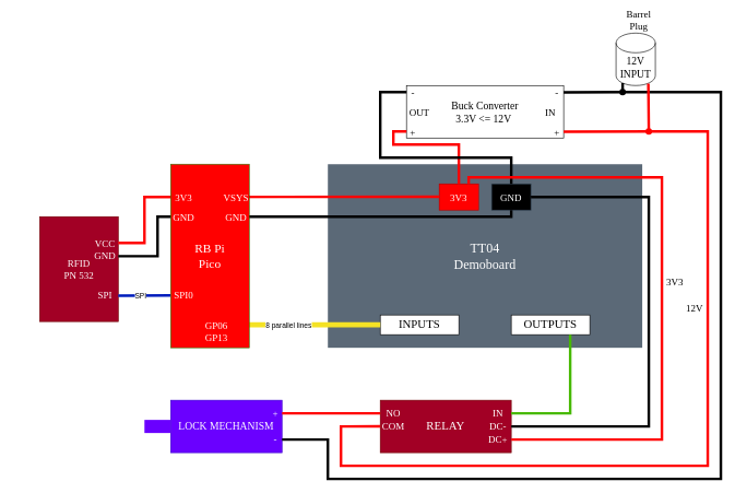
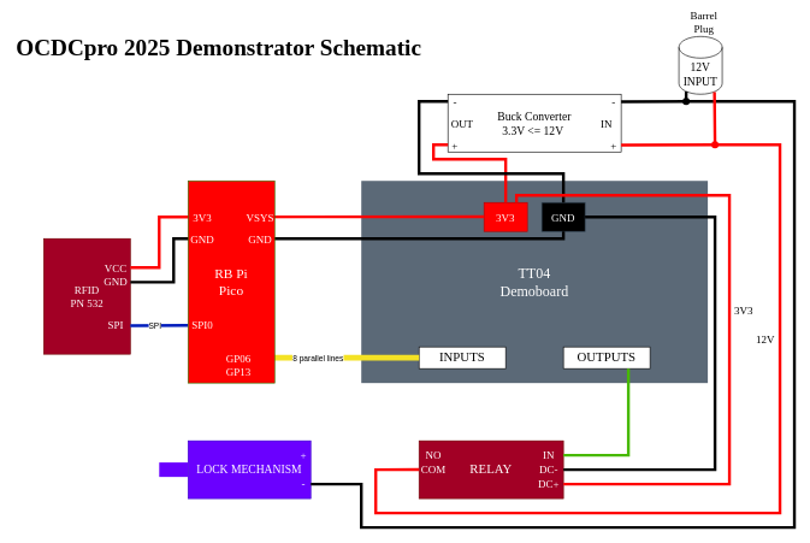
+ <mxCell id="32" value="&lt;font&gt;OCDCpro 2025 Demonstrator Schematic&lt;/font&gt;" style="text;html=1;align=left;verticalAlign=middle;whiteSpace=wrap;rounded=0;fontSize=32;fontStyle=1;fontFamily=Lucida Console;" vertex="1" parent="1"><mxGeometry x="20" y="40" width="780" height="50" as="geometry" /></mxCell>
- <mxCell id="17" value="" style="endArrow=none;html=1;rounded=0;endFill=0;exitX=1;exitY=0.25;exitDx=0;exitDy=0;strokeWidth=4;entryX=0;entryY=0.25;entryDx=0;entryDy=0;fillColor=#e51400;strokeColor=#FF0000;" edge="1" parent="1" source="11" target="8"><mxGeometry relative="1" as="geometry"><mxPoint x="420" y="640" as="sourcePoint" /><mxPoint x="620" y="640" as="targetPoint" /></mxGeometry></mxCell>
